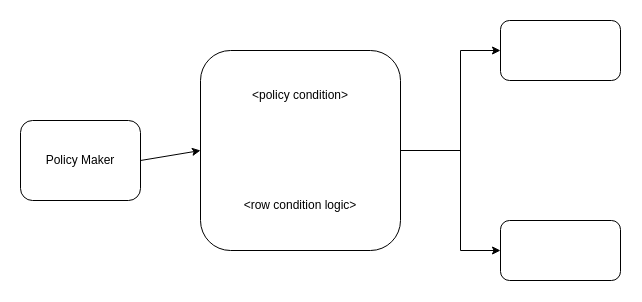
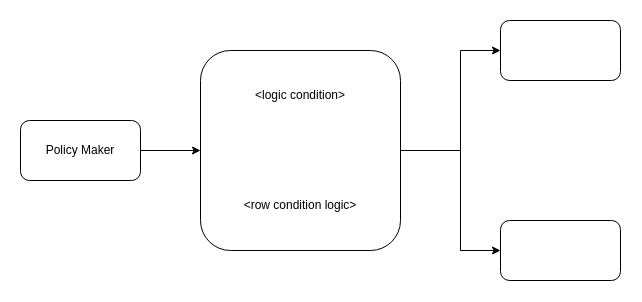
- <mxCell id="6" value="&amp;lt;policy condition&amp;gt;" style="text;html=1;strokeColor=none;fillColor=none;align=center;verticalAlign=middle;whiteSpace=wrap;rounded=0;" vertex="1" parent="1"><mxGeometry x="240" y="80" width="120" height="30" as="geometry" /></mxCell>
+ <mxCell id="6" value="&amp;lt;logic condition&amp;gt;" style="text;html=1;strokeColor=none;fillColor=none;align=center;verticalAlign=middle;whiteSpace=wrap;rounded=0;" vertex="1" parent="1"><mxGeometry x="240" y="80" width="120" height="30" as="geometry" /></mxCell>
- <mxCell id="2" value="Policy Maker" style="rounded=1;whiteSpace=wrap;html=1;" vertex="1" parent="1"><mxGeometry x="20" y="120" width="120" height="80" as="geometry" /></mxCell>
+ <mxCell id="2" value="Policy Maker" style="rounded=1;whiteSpace=wrap;html=1;" vertex="1" parent="1"><mxGeometry x="20" y="120" width="120" height="60" as="geometry" /></mxCell>
